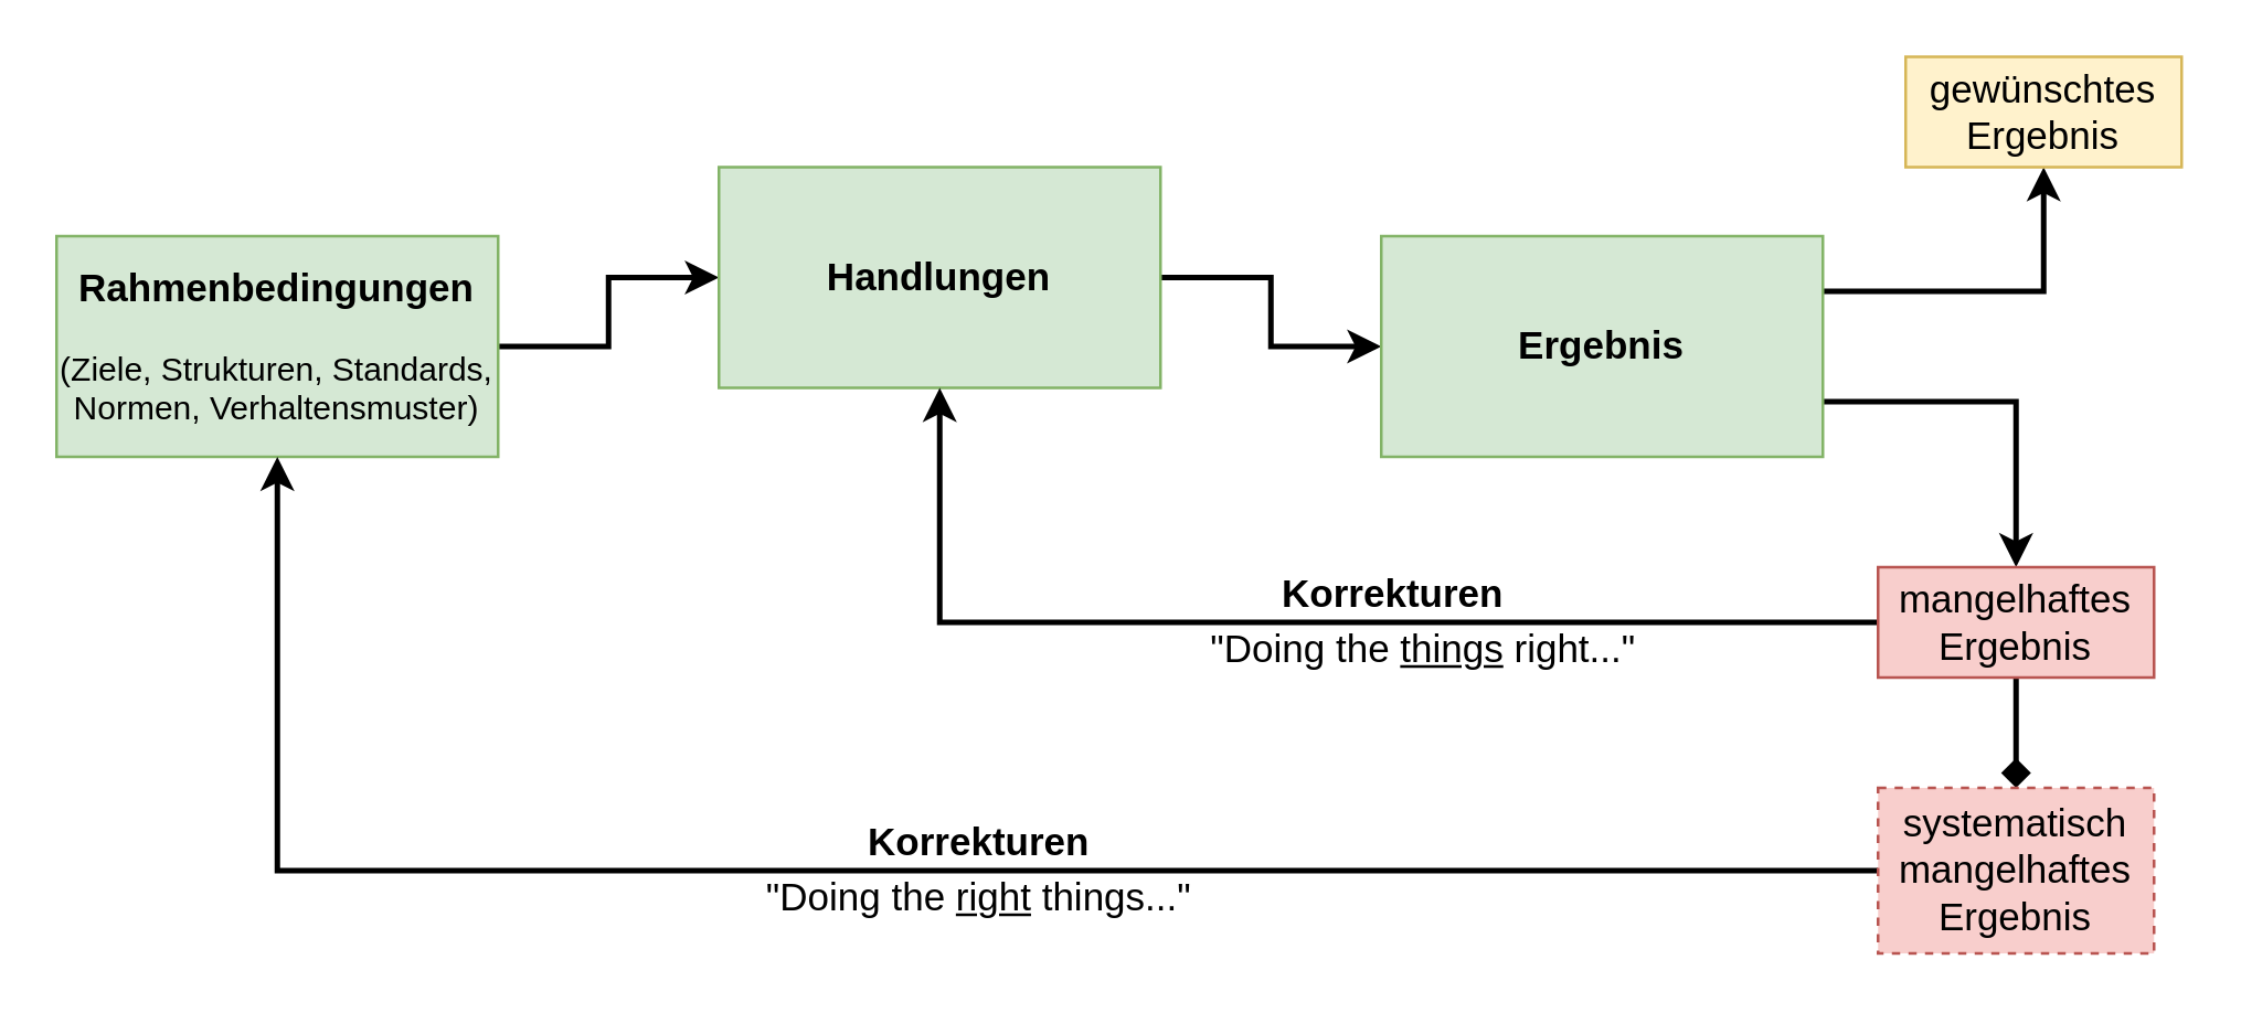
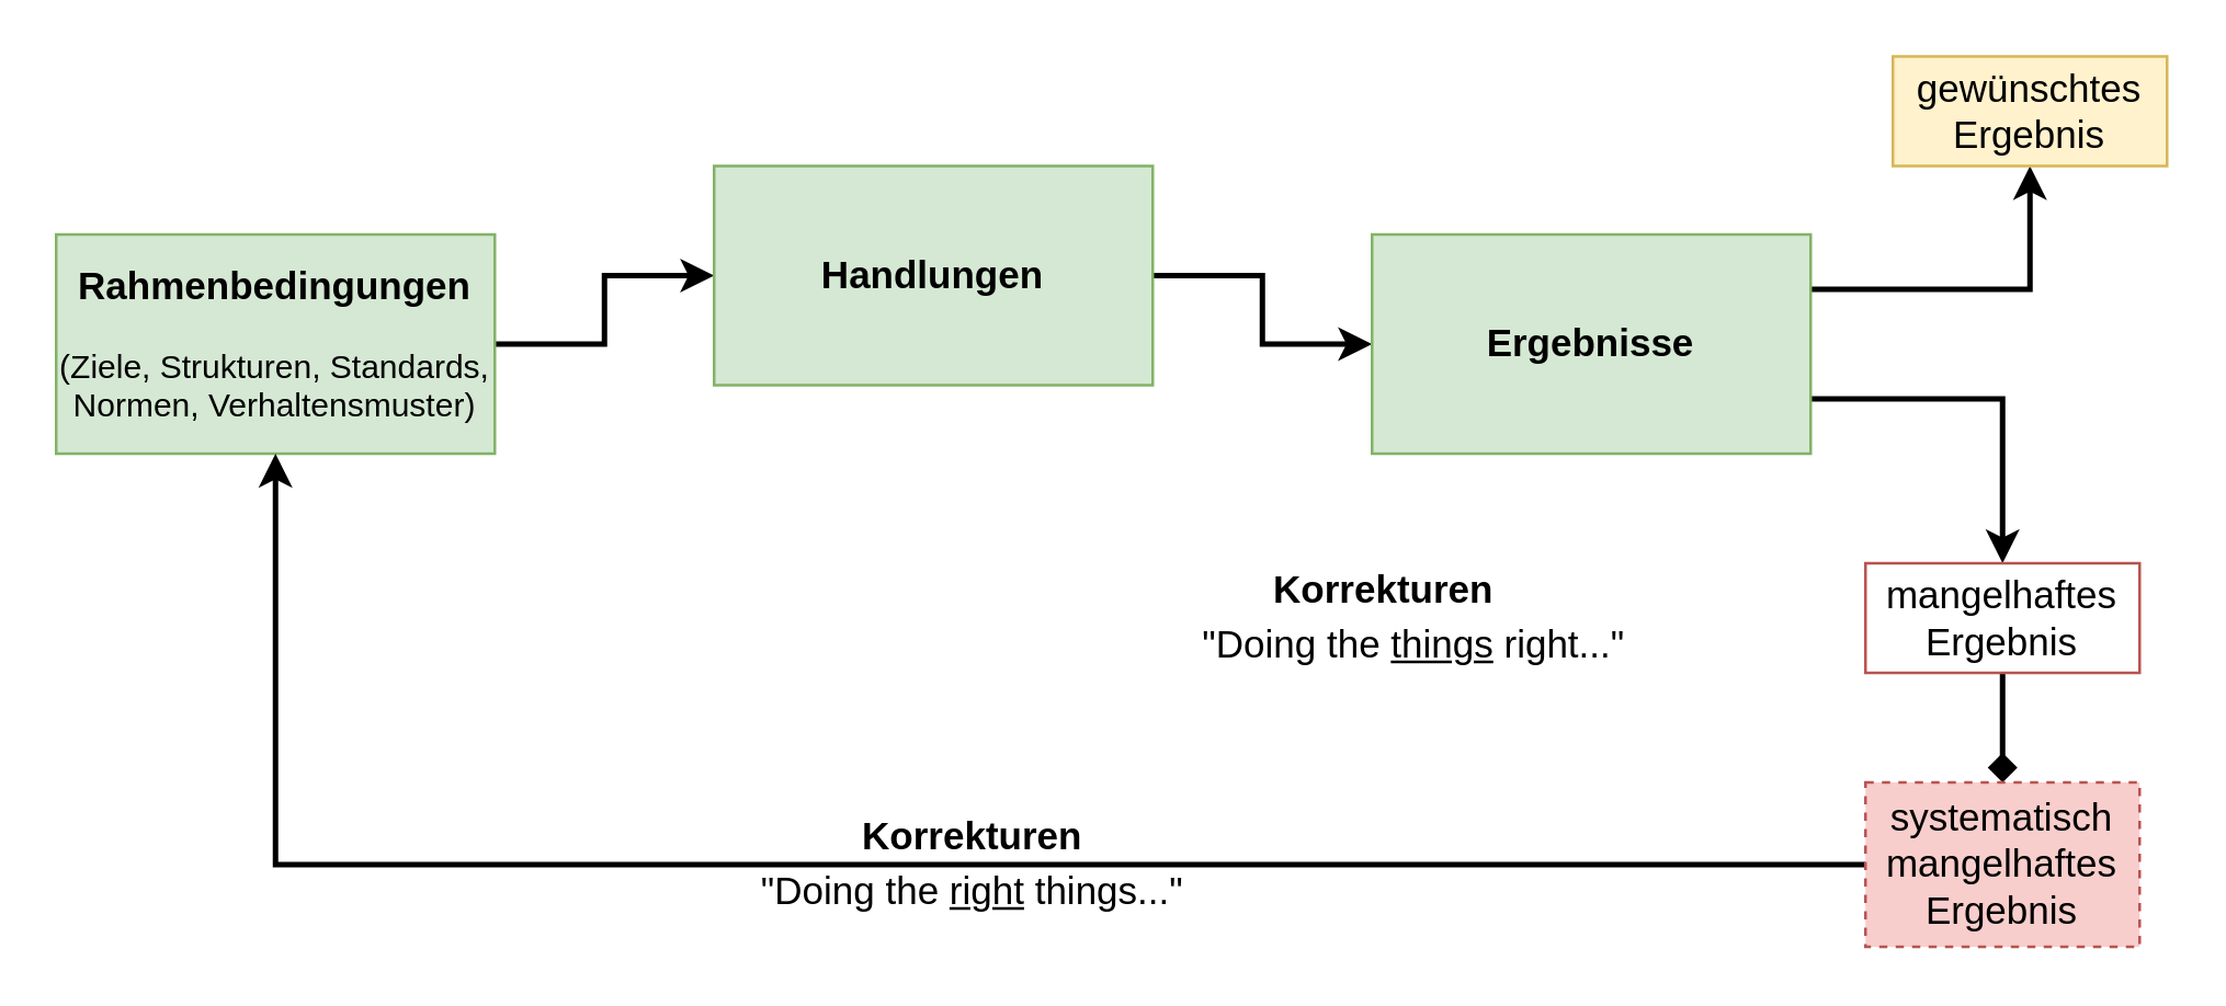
- <mxCell id="8" value="&lt;span style=&quot;font-size: 14px&quot;&gt;&lt;b&gt;Ergebnis&lt;/b&gt;&lt;/span&gt;" style="rounded=0;whiteSpace=wrap;html=1;fillColor=#d5e8d4;strokeColor=#82b366;strokeWidth=1;fontStyle=0;shadow=0;glass=0;comic=0;" vertex="1" parent="1"><mxGeometry x="500" y="85" width="160" height="80" as="geometry" /></mxCell>
+ <mxCell id="8" value="&lt;span style=&quot;font-size: 14px&quot;&gt;&lt;b&gt;Ergebnisse&lt;/b&gt;&lt;/span&gt;" style="rounded=0;whiteSpace=wrap;html=1;fillColor=#d5e8d4;strokeColor=#82b366;strokeWidth=1;fontStyle=0;shadow=0;glass=0;comic=0;" vertex="1" parent="1"><mxGeometry x="500" y="85" width="160" height="80" as="geometry" /></mxCell>
- <mxCell id="10" style="edgeStyle=orthogonalEdgeStyle;rounded=0;orthogonalLoop=1;jettySize=auto;html=1;strokeWidth=2;" edge="1" parent="1" source="12" target="5"><mxGeometry relative="1" as="geometry" /></mxCell>
- <mxCell id="12" value="mangelhaftes Ergebnis" style="rounded=0;whiteSpace=wrap;html=1;fillColor=#f8cecc;strokeColor=#b85450;strokeWidth=1;fontStyle=0;shadow=0;glass=0;comic=0;fontSize=14;" vertex="1" parent="1"><mxGeometry x="680" y="205" width="100" height="40" as="geometry" /></mxCell>
+ <mxCell id="12" value="mangelhaftes Ergebnis" style="rounded=0;whiteSpace=wrap;html=1;fillColor=#ffffff;strokeColor=#b85450;strokeWidth=1;fontStyle=0;shadow=0;glass=0;comic=0;fontSize=14;" vertex="1" parent="1"><mxGeometry x="680" y="205" width="100" height="40" as="geometry" /></mxCell>
